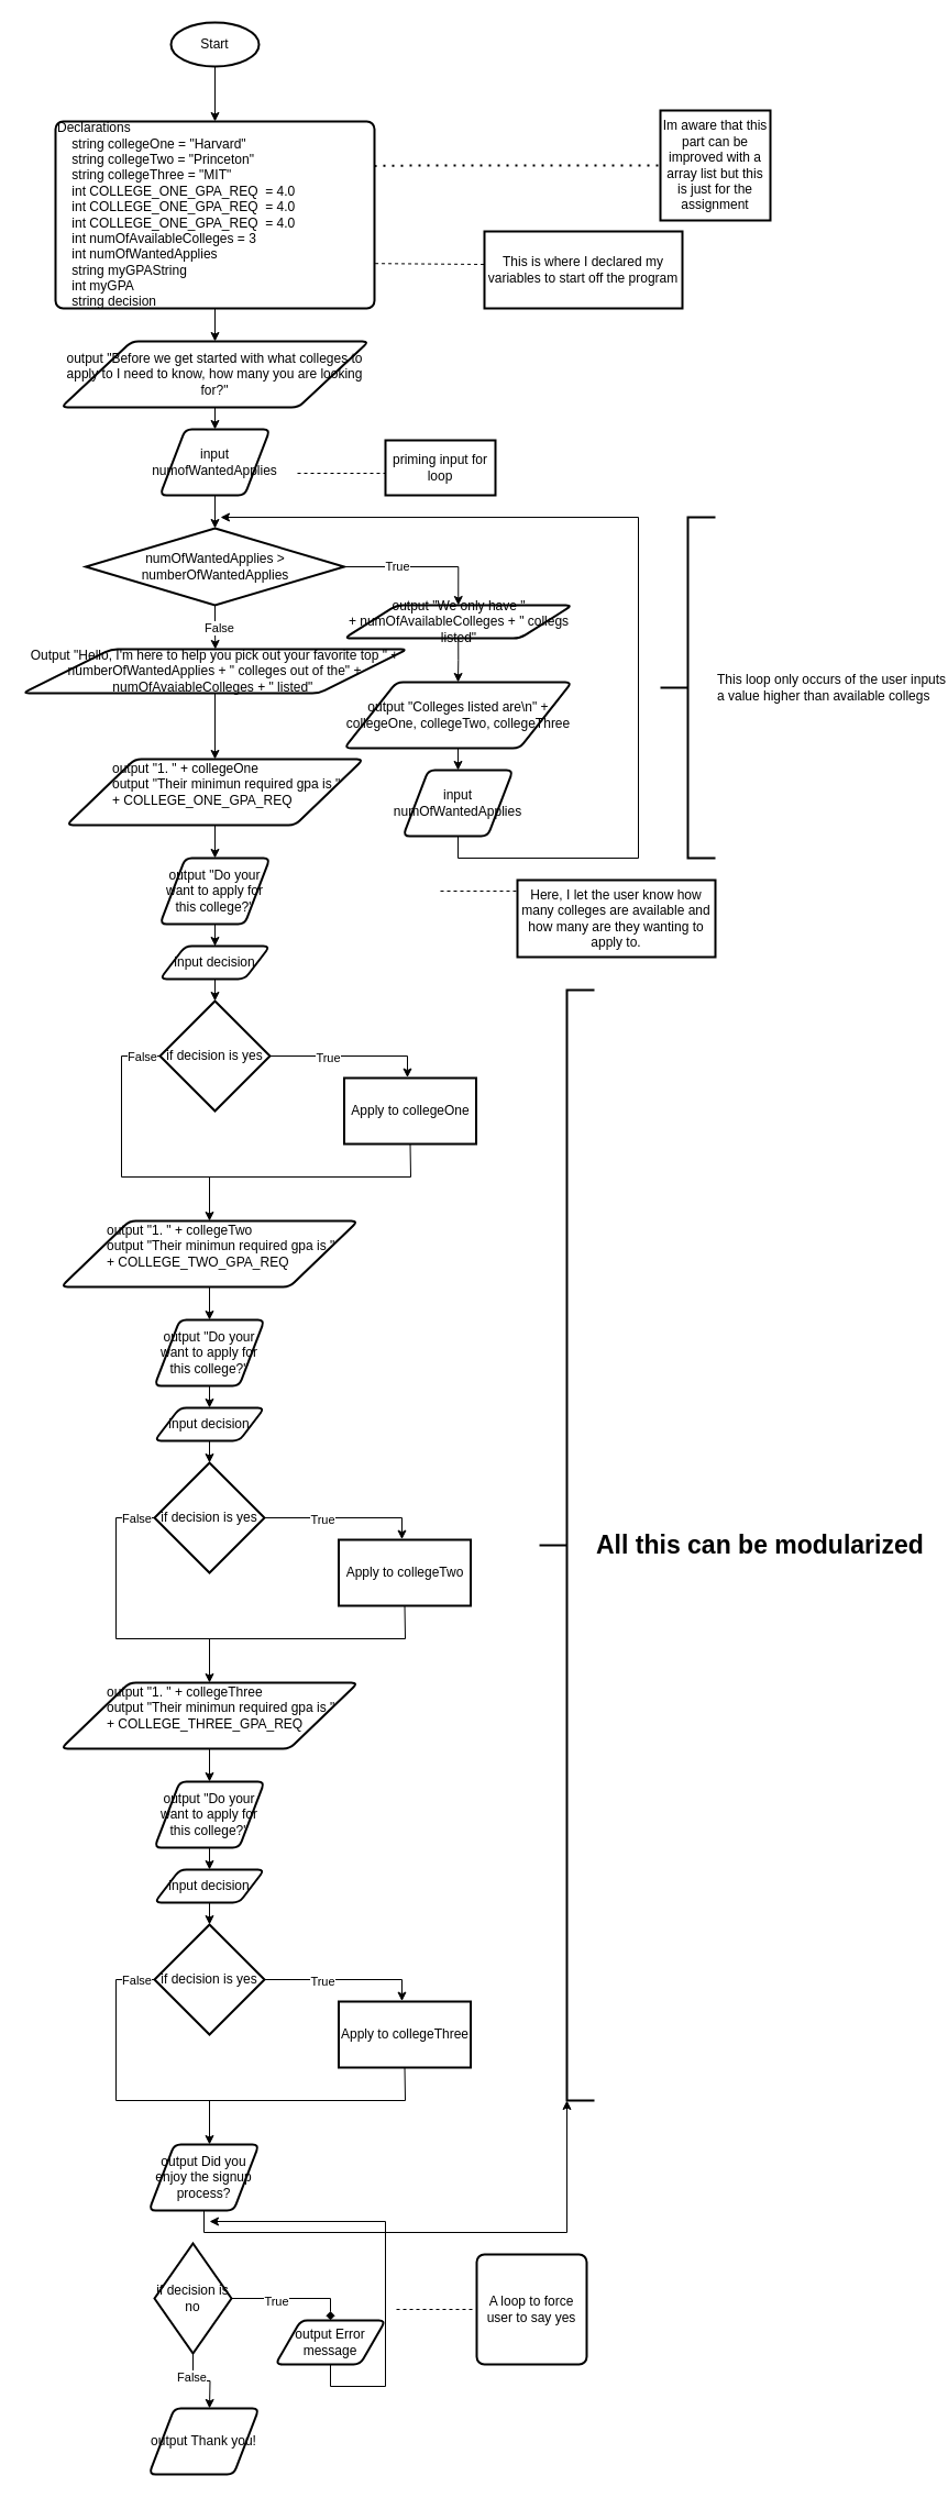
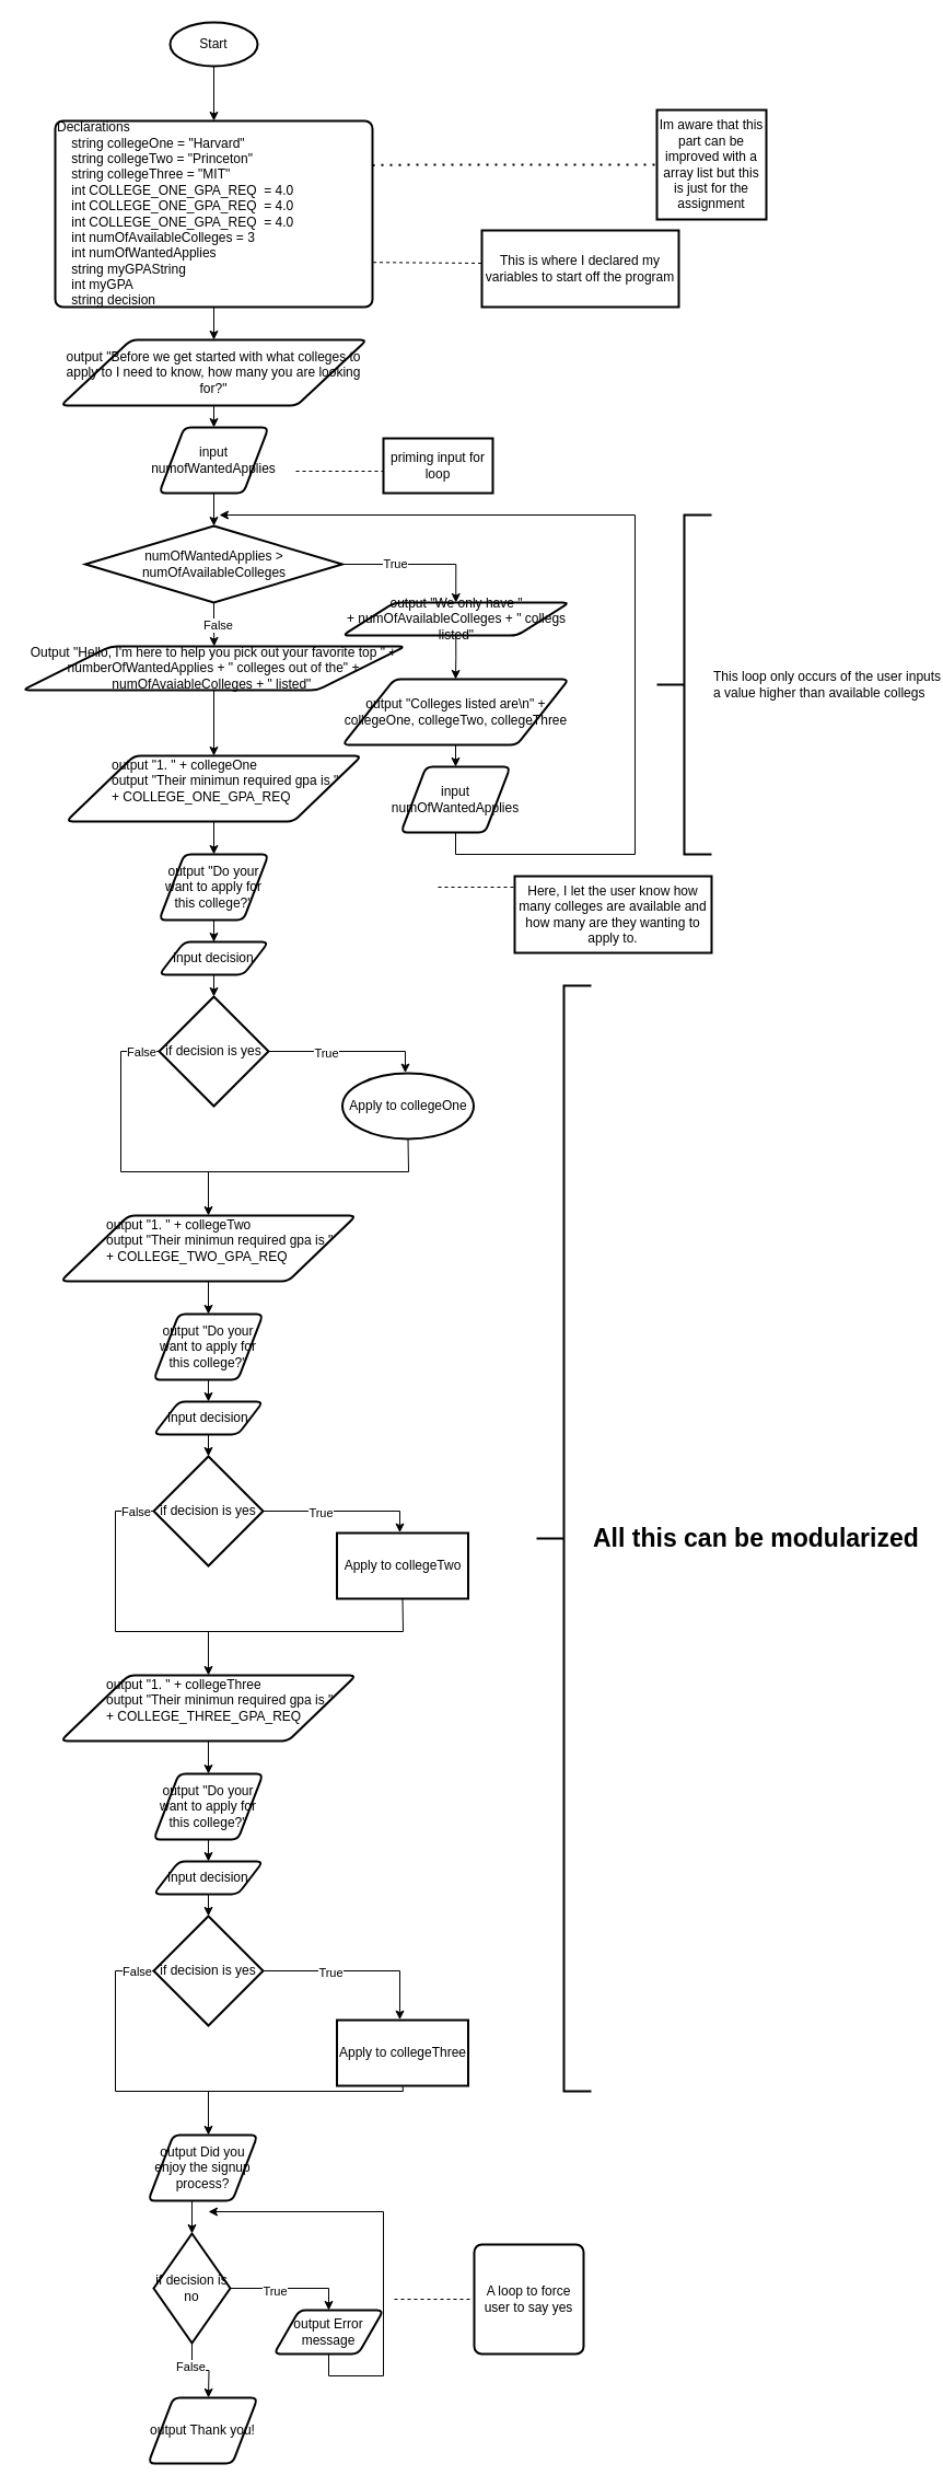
- <mxCell id="21" value="numOfWantedApplies &amp;gt; numberOfWantedApplies" style="strokeWidth=2;html=1;shape=mxgraph.flowchart.decision;whiteSpace=wrap;" vertex="1" parent="1"><mxGeometry x="77.5" y="480" width="235" height="70" as="geometry" /></mxCell>
+ <mxCell id="21" value="numOfWantedApplies &amp;gt; numOfAvailableColleges" style="strokeWidth=2;html=1;shape=mxgraph.flowchart.decision;whiteSpace=wrap;" vertex="1" parent="1"><mxGeometry x="77.5" y="480" width="235" height="70" as="geometry" /></mxCell>
- <mxCell id="38" value="Apply to collegeOne" style="whiteSpace=wrap;html=1;strokeWidth=2;" vertex="1" parent="1"><mxGeometry x="312.5" y="980" width="120" height="60" as="geometry" /></mxCell>
+ <mxCell id="38" value="Apply to collegeOne" style="ellipse;whiteSpace=wrap;html=1;strokeWidth=2;" vertex="1" parent="1"><mxGeometry x="312.5" y="980" width="120" height="60" as="geometry" /></mxCell>
- <mxCell id="63" value="Apply to collegeThree" style="whiteSpace=wrap;html=1;strokeWidth=2;" vertex="1" parent="1"><mxGeometry x="307.5" y="1820" width="120" height="60" as="geometry" /></mxCell>
+ <mxCell id="63" value="Apply to collegeThree" style="whiteSpace=wrap;html=1;strokeWidth=2;" vertex="1" parent="1"><mxGeometry x="307.5" y="1845" width="120" height="60" as="geometry" /></mxCell>
- <mxCell id="77" style="edgeStyle=orthogonalEdgeStyle;rounded=0;orthogonalLoop=1;jettySize=auto;html=1;exitX=0.5;exitY=1;exitDx=0;exitDy=0;" edge="1" parent="1" source="71" target="81"><mxGeometry relative="1" as="geometry" /></mxCell>
+ <mxCell id="77" style="edgeStyle=orthogonalEdgeStyle;rounded=0;orthogonalLoop=1;jettySize=auto;html=1;exitX=0.5;exitY=1;exitDx=0;exitDy=0;entryX=0.5;entryY=0;entryDx=0;entryDy=0;entryPerimeter=0;" edge="1" parent="1" source="71" target="76"><mxGeometry relative="1" as="geometry" /></mxCell>
- <mxCell id="72" style="edgeStyle=orthogonalEdgeStyle;rounded=0;orthogonalLoop=1;jettySize=auto;html=1;exitX=1;exitY=0.5;exitDx=0;exitDy=0;exitPerimeter=0;entryX=0.5;entryY=0;entryDx=0;entryDy=0;endArrow=diamond;" edge="1" parent="1" source="76" target="79"><mxGeometry relative="1" as="geometry" /></mxCell>
+ <mxCell id="72" style="edgeStyle=orthogonalEdgeStyle;rounded=0;orthogonalLoop=1;jettySize=auto;html=1;exitX=1;exitY=0.5;exitDx=0;exitDy=0;exitPerimeter=0;entryX=0.5;entryY=0;entryDx=0;entryDy=0;" edge="1" parent="1" source="76" target="79"><mxGeometry relative="1" as="geometry" /></mxCell>
